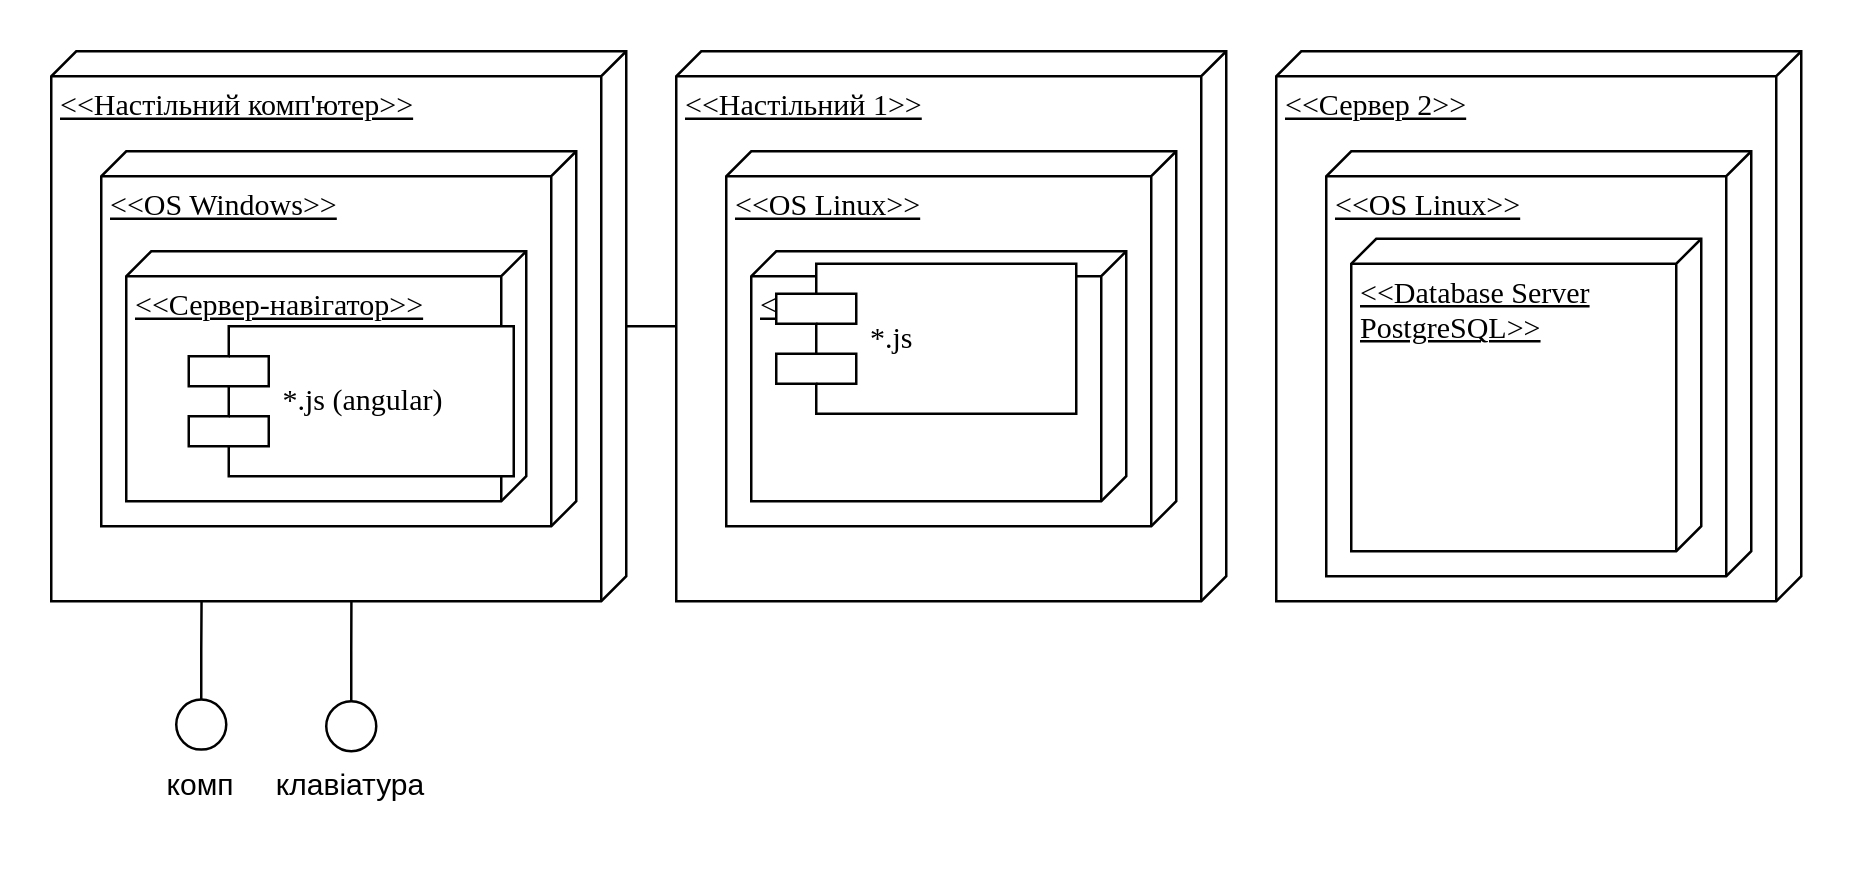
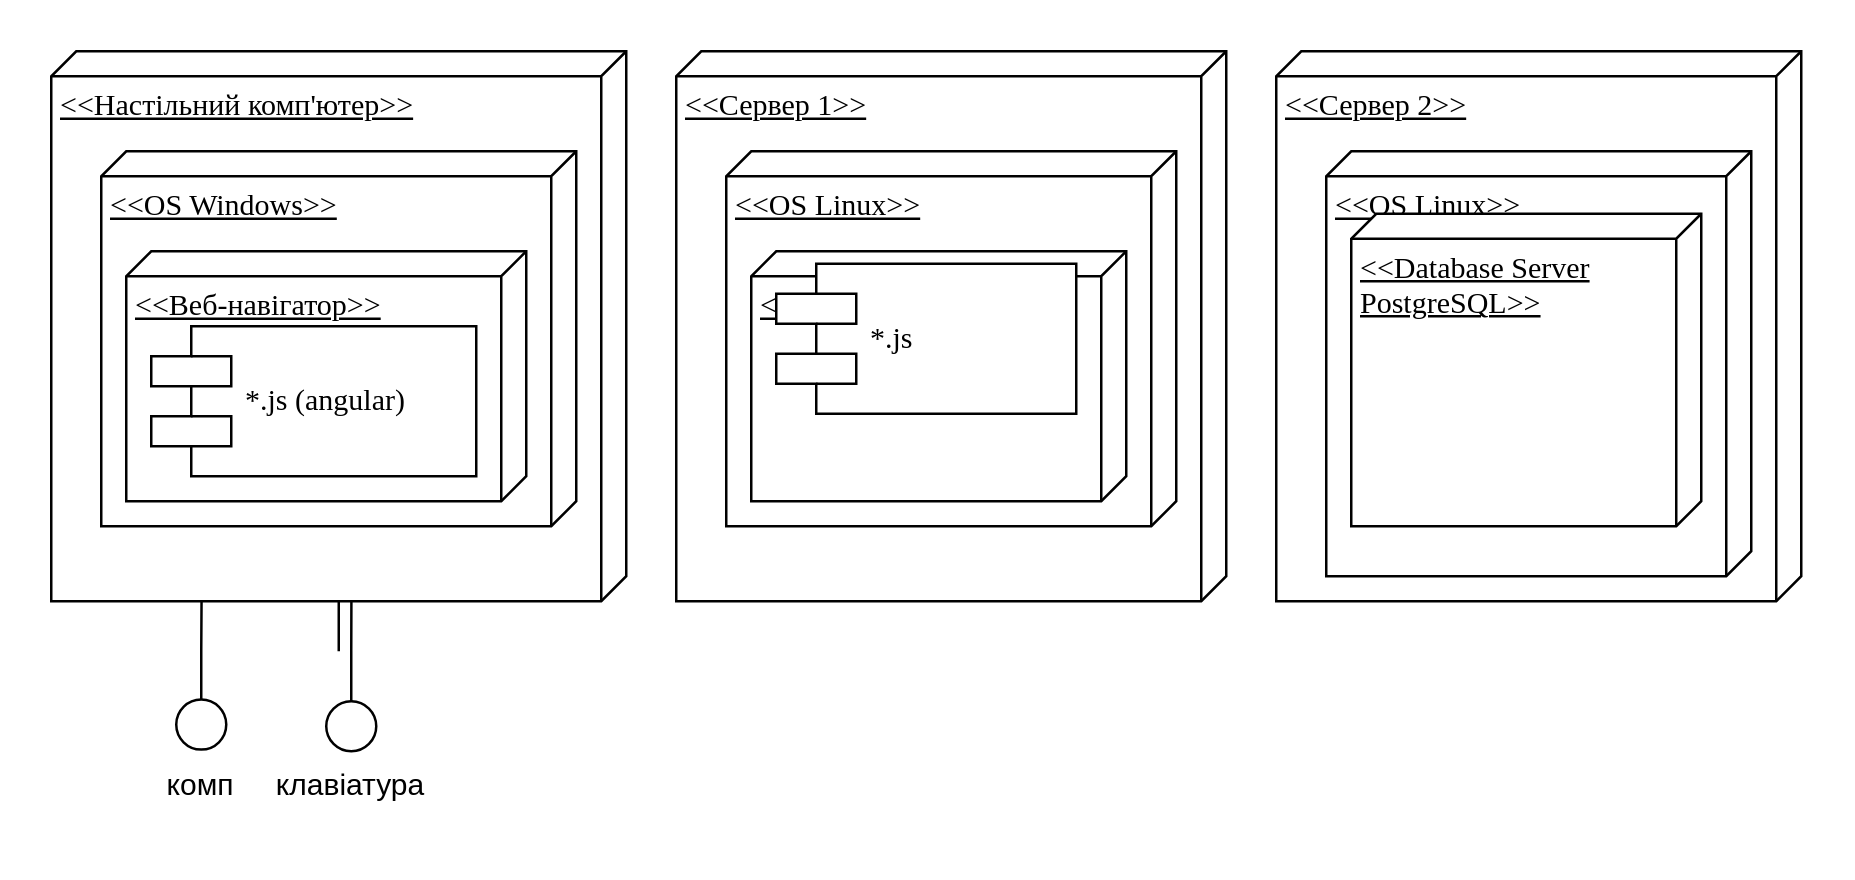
- <mxCell id="13" value="&amp;lt;&amp;lt;Настільний 1&amp;gt;&amp;gt;" style="verticalAlign=top;align=left;spacingTop=8;spacingLeft=2;spacingRight=12;shape=cube;size=10;direction=south;fontStyle=4;html=1;rounded=0;shadow=0;comic=0;labelBackgroundColor=none;strokeWidth=1;fontFamily=Verdana;fontSize=12" vertex="1" parent="1"><mxGeometry x="270" y="20" width="220" height="220" as="geometry" /></mxCell>
+ <mxCell id="13" value="&amp;lt;&amp;lt;Сервер 1&amp;gt;&amp;gt;" style="verticalAlign=top;align=left;spacingTop=8;spacingLeft=2;spacingRight=12;shape=cube;size=10;direction=south;fontStyle=4;html=1;rounded=0;shadow=0;comic=0;labelBackgroundColor=none;strokeWidth=1;fontFamily=Verdana;fontSize=12" vertex="1" parent="1"><mxGeometry x="270" y="20" width="220" height="220" as="geometry" /></mxCell>
- <mxCell id="5" value="&amp;lt;&amp;lt;Сервер-навігатор&amp;gt;&amp;gt;" style="verticalAlign=top;align=left;spacingTop=8;spacingLeft=2;spacingRight=12;shape=cube;size=10;direction=south;fontStyle=4;html=1;rounded=0;shadow=0;comic=0;labelBackgroundColor=none;strokeWidth=1;fontFamily=Verdana;fontSize=12" vertex="1" parent="1"><mxGeometry x="50" y="100" width="160" height="100" as="geometry" /></mxCell>
+ <mxCell id="5" value="&amp;lt;&amp;lt;Веб-навігатор&amp;gt;&amp;gt;" style="verticalAlign=top;align=left;spacingTop=8;spacingLeft=2;spacingRight=12;shape=cube;size=10;direction=south;fontStyle=4;html=1;rounded=0;shadow=0;comic=0;labelBackgroundColor=none;strokeWidth=1;fontFamily=Verdana;fontSize=12" vertex="1" parent="1"><mxGeometry x="50" y="100" width="160" height="100" as="geometry" /></mxCell>
- <mxCell id="2" value="" style="edgeStyle=orthogonalEdgeStyle;rounded=0;orthogonalLoop=1;jettySize=auto;html=1;endArrow=none;endFill=0;" edge="1" parent="1" source="3" target="16"><mxGeometry relative="1" as="geometry" /></mxCell>
+ <mxCell id="2" value="" style="edgeStyle=orthogonalEdgeStyle;rounded=0;orthogonalLoop=1;jettySize=auto;html=1;endArrow=none;endFill=0;" edge="1" parent="1" source="3" target="4"><mxGeometry relative="1" as="geometry" /></mxCell>
- <mxCell id="19" value="&amp;lt;&amp;lt;Database Server&lt;br&gt;PostgreSQL&amp;gt;&amp;gt;" style="verticalAlign=top;align=left;spacingTop=8;spacingLeft=2;spacingRight=12;shape=cube;size=10;direction=south;fontStyle=4;html=1;rounded=0;shadow=0;comic=0;labelBackgroundColor=none;strokeWidth=1;fontFamily=Verdana;fontSize=12" vertex="1" parent="1"><mxGeometry x="540" y="95" width="140" height="125" as="geometry" /></mxCell>
+ <mxCell id="19" value="&amp;lt;&amp;lt;Database Server&lt;br&gt;PostgreSQL&amp;gt;&amp;gt;" style="verticalAlign=top;align=left;spacingTop=8;spacingLeft=2;spacingRight=12;shape=cube;size=10;direction=south;fontStyle=4;html=1;rounded=0;shadow=0;comic=0;labelBackgroundColor=none;strokeWidth=1;fontFamily=Verdana;fontSize=12" vertex="1" parent="1"><mxGeometry x="540" y="85" width="140" height="125" as="geometry" /></mxCell>
- <mxCell id="6" value="*.js (angular)" style="shape=component;align=left;spacingLeft=36;rounded=0;shadow=0;comic=0;labelBackgroundColor=none;strokeWidth=1;fontFamily=Verdana;fontSize=12;html=1;" vertex="1" parent="1"><mxGeometry x="75" y="130" width="130" height="60" as="geometry" /></mxCell>
+ <mxCell id="6" value="*.js (angular)" style="shape=component;align=left;spacingLeft=36;rounded=0;shadow=0;comic=0;labelBackgroundColor=none;strokeWidth=1;fontFamily=Verdana;fontSize=12;html=1;" vertex="1" parent="1"><mxGeometry x="60" y="130" width="130" height="60" as="geometry" /></mxCell>
